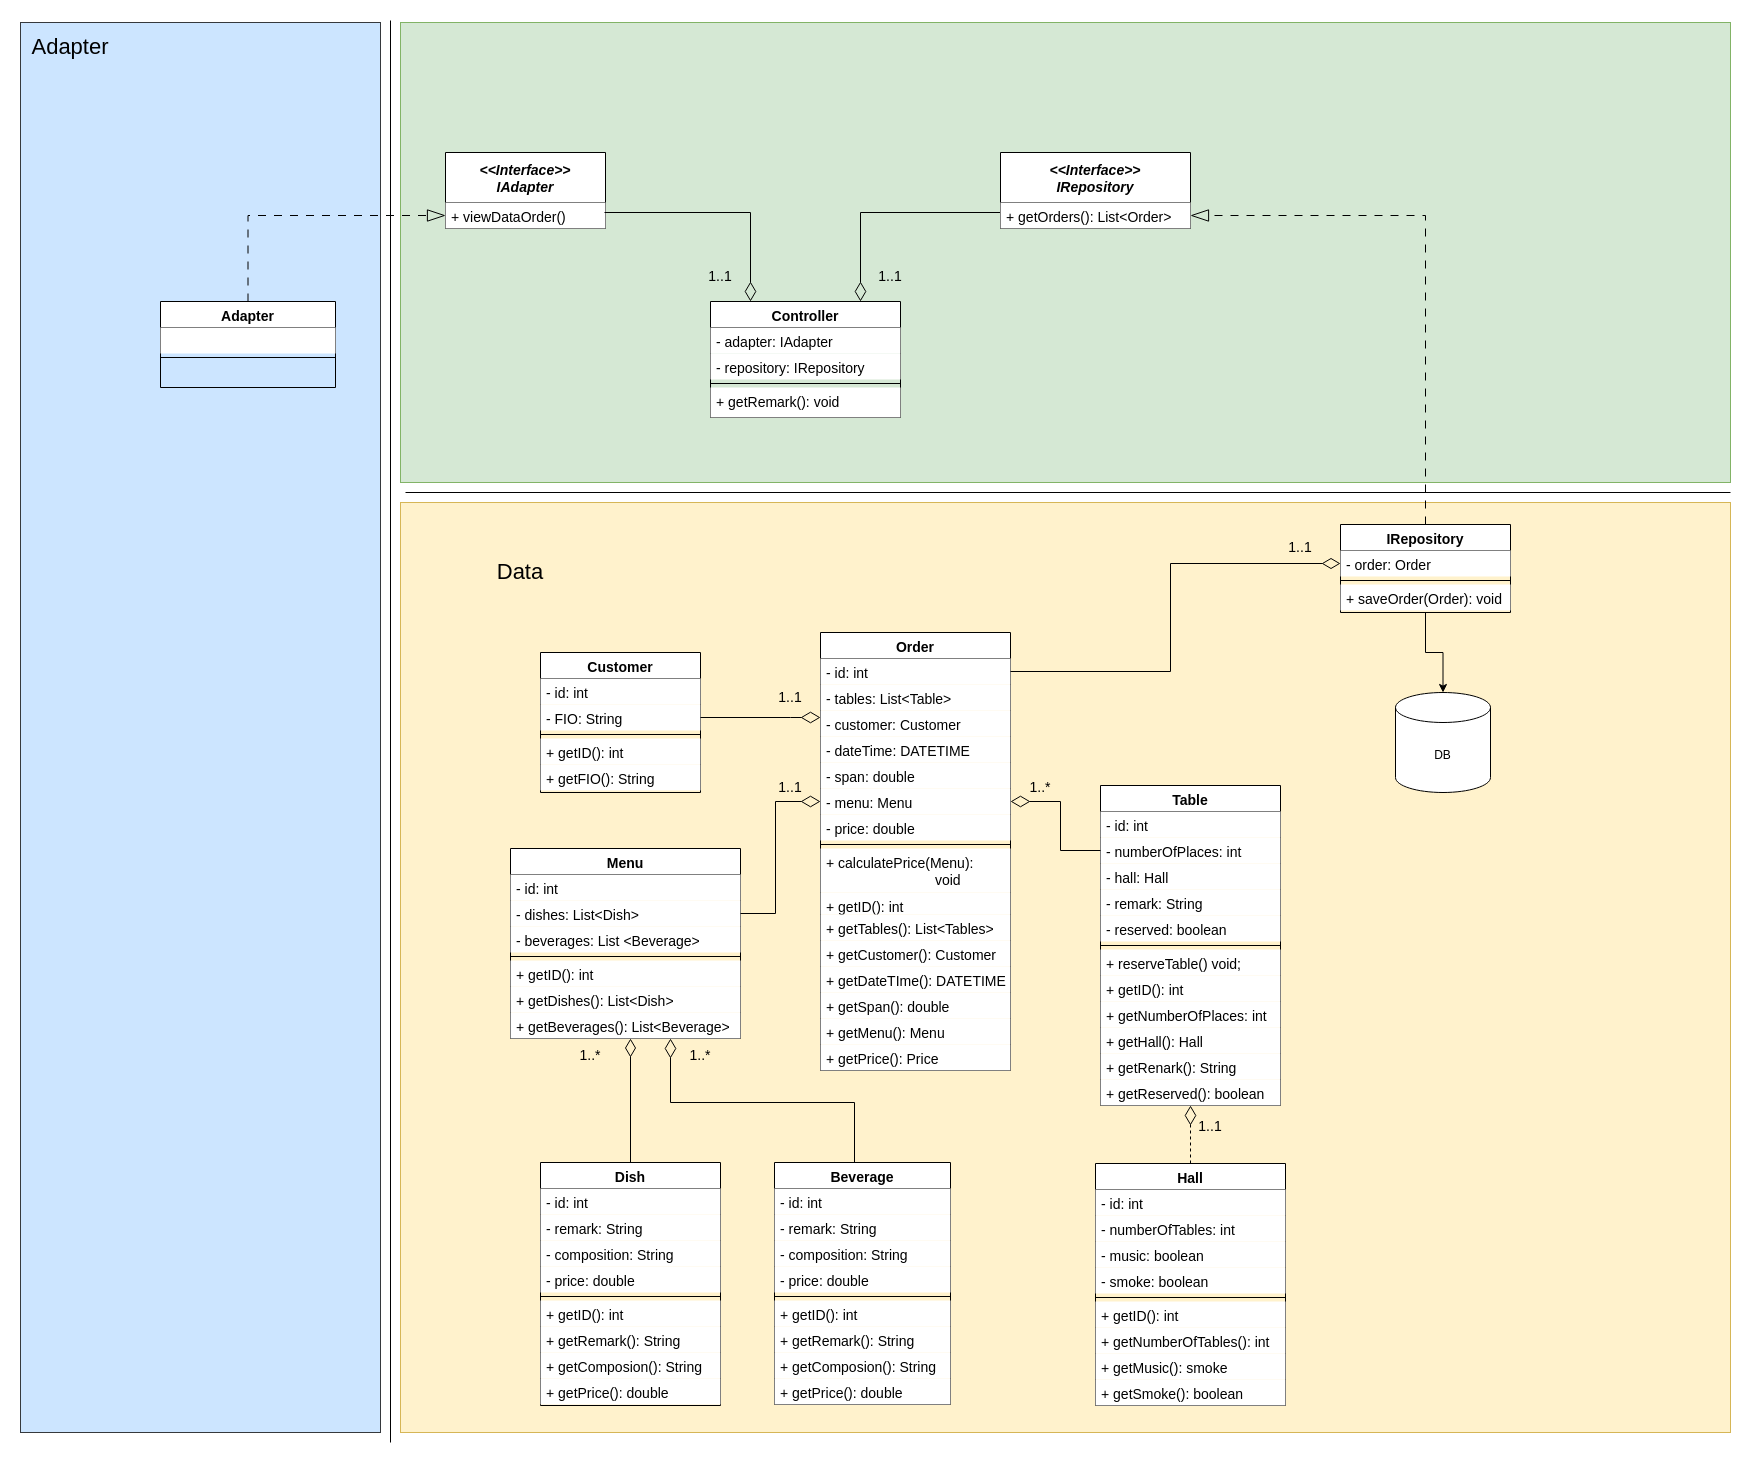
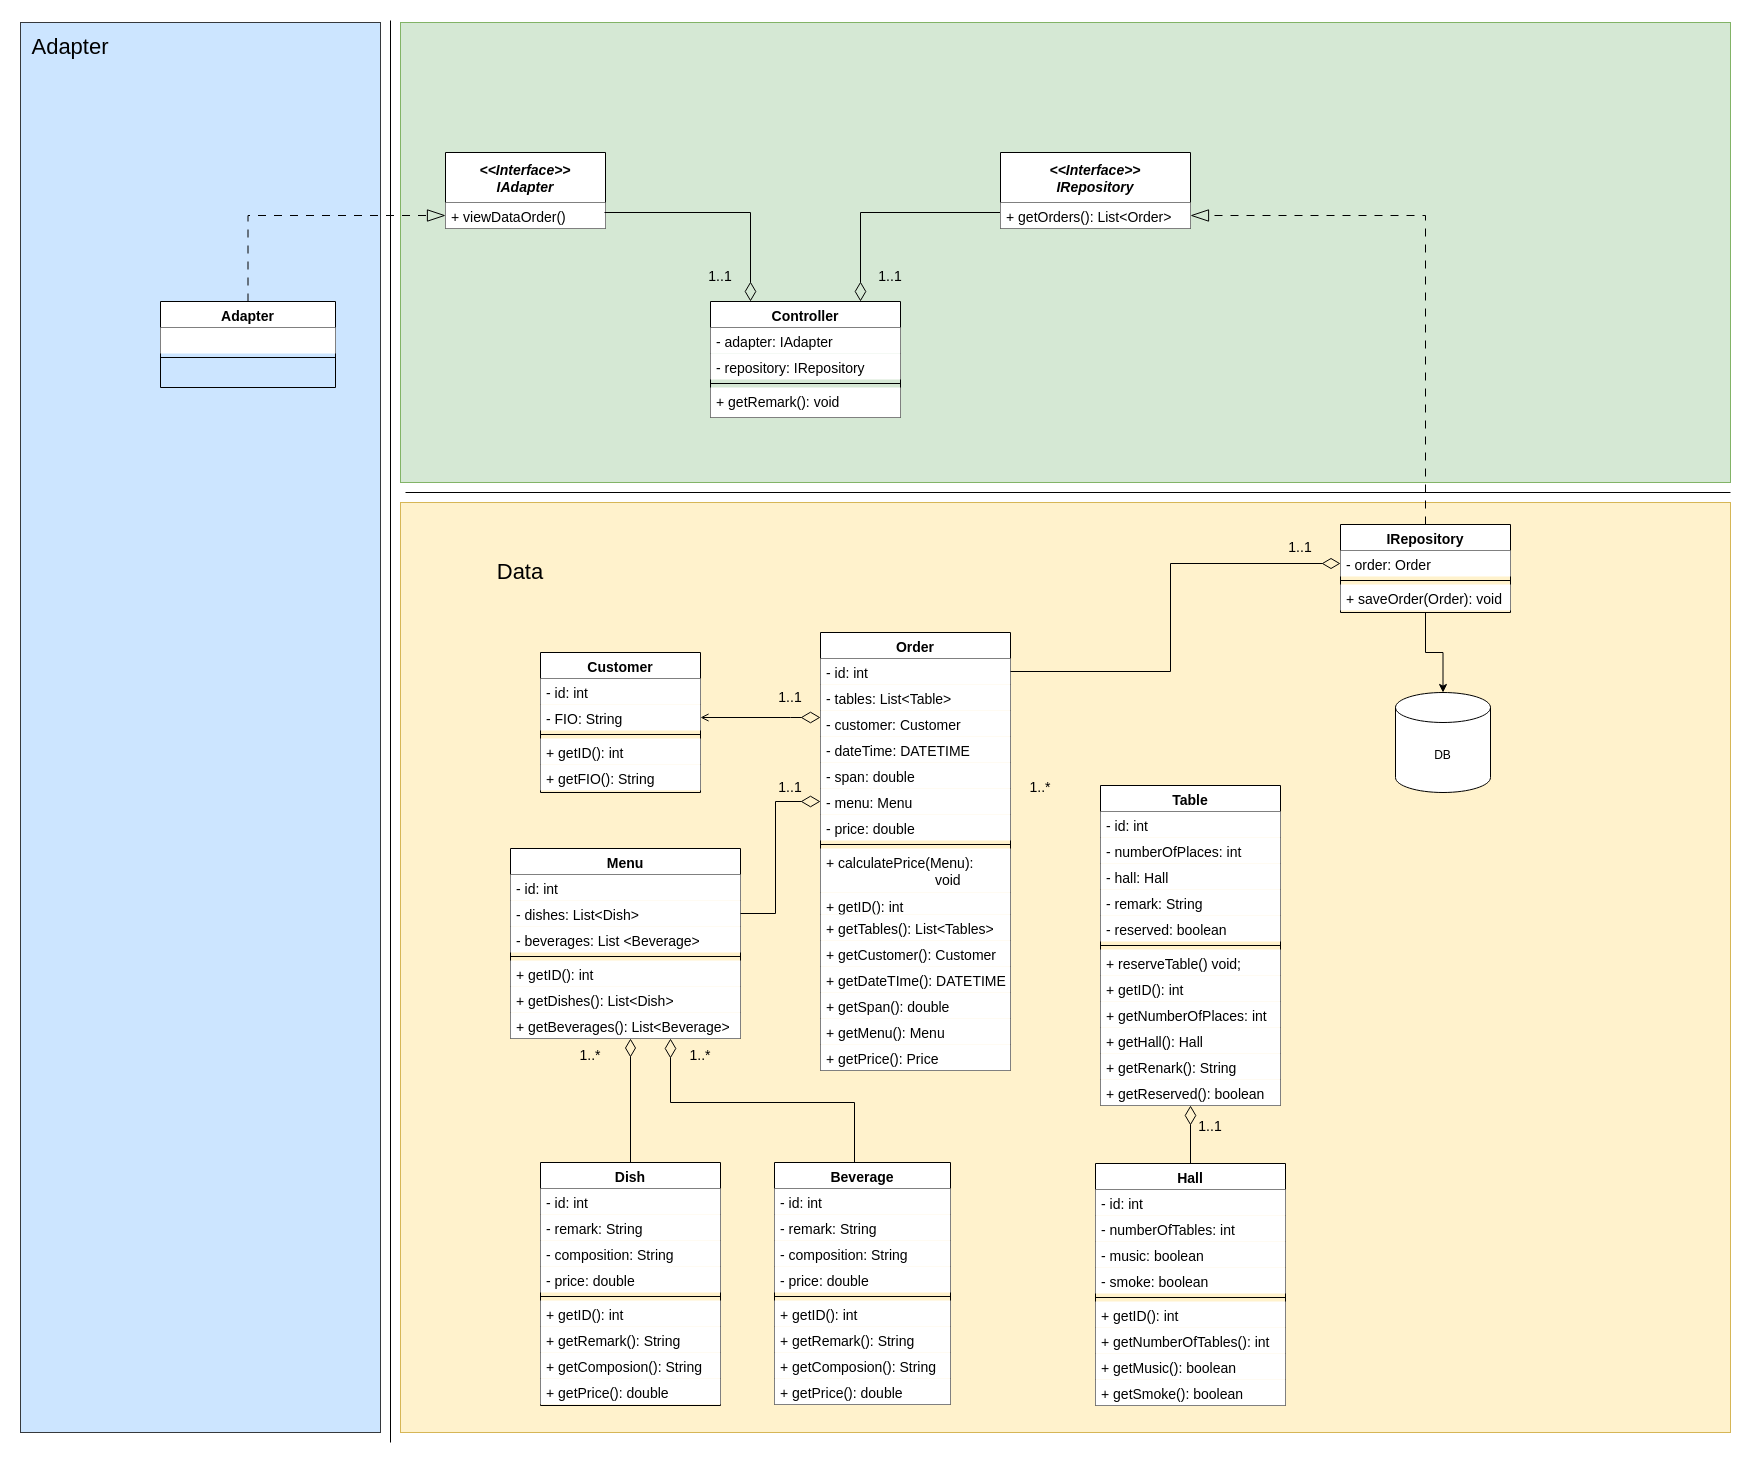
- <mxCell id="85" style="edgeStyle=orthogonalEdgeStyle;rounded=0;orthogonalLoop=1;jettySize=auto;html=1;entryX=1;entryY=0.5;entryDx=0;entryDy=0;endArrow=none;endFill=0;startSize=17;startArrow=diamondThin;startFill=0;" parent="1" source="8" target="48" edge="1"><mxGeometry relative="1" as="geometry"><Array as="points"><mxPoint x="790" y="717" /><mxPoint x="790" y="717" /></Array></mxGeometry></mxCell>
+ <mxCell id="85" style="edgeStyle=orthogonalEdgeStyle;rounded=0;orthogonalLoop=1;jettySize=auto;html=1;entryX=1;entryY=0.5;entryDx=0;entryDy=0;endArrow=open;endFill=0;startSize=17;startArrow=diamondThin;startFill=0;" parent="1" source="8" target="48" edge="1"><mxGeometry relative="1" as="geometry"><Array as="points"><mxPoint x="790" y="717" /><mxPoint x="790" y="717" /></Array></mxGeometry></mxCell>
- <mxCell id="82" style="edgeStyle=orthogonalEdgeStyle;rounded=0;orthogonalLoop=1;jettySize=auto;html=1;entryX=0;entryY=0.5;entryDx=0;entryDy=0;startArrow=diamondThin;startFill=0;startSize=17;endArrow=none;endFill=0;fontSize=14;" parent="1" source="11" target="25" edge="1"><mxGeometry relative="1" as="geometry" /></mxCell>
- <mxCell id="22" style="edgeStyle=orthogonalEdgeStyle;rounded=0;orthogonalLoop=1;jettySize=auto;html=1;entryX=0.5;entryY=0;entryDx=0;entryDy=0;startArrow=diamondThin;startFill=0;endArrow=none;endFill=0;startSize=17;dashed=1;" parent="1" source="23" target="36" edge="1"><mxGeometry relative="1" as="geometry" /></mxCell>
+ <mxCell id="22" style="edgeStyle=orthogonalEdgeStyle;rounded=0;orthogonalLoop=1;jettySize=auto;html=1;entryX=0.5;entryY=0;entryDx=0;entryDy=0;startArrow=diamondThin;startFill=0;endArrow=none;endFill=0;startSize=17;" parent="1" source="23" target="36" edge="1"><mxGeometry relative="1" as="geometry" /></mxCell>
- <mxCell id="44" value="+ getMusic(): smoke" style="text;align=left;verticalAlign=top;spacingLeft=4;spacingRight=4;overflow=hidden;rotatable=0;points=[[0,0.5],[1,0.5]];portConstraint=eastwest;fontSize=14;fillColor=default;" parent="36" vertex="1"><mxGeometry y="190" width="190" height="26" as="geometry" /></mxCell>
+ <mxCell id="44" value="+ getMusic(): boolean" style="text;align=left;verticalAlign=top;spacingLeft=4;spacingRight=4;overflow=hidden;rotatable=0;points=[[0,0.5],[1,0.5]];portConstraint=eastwest;fontSize=14;fillColor=default;" parent="36" vertex="1"><mxGeometry y="190" width="190" height="26" as="geometry" /></mxCell>
